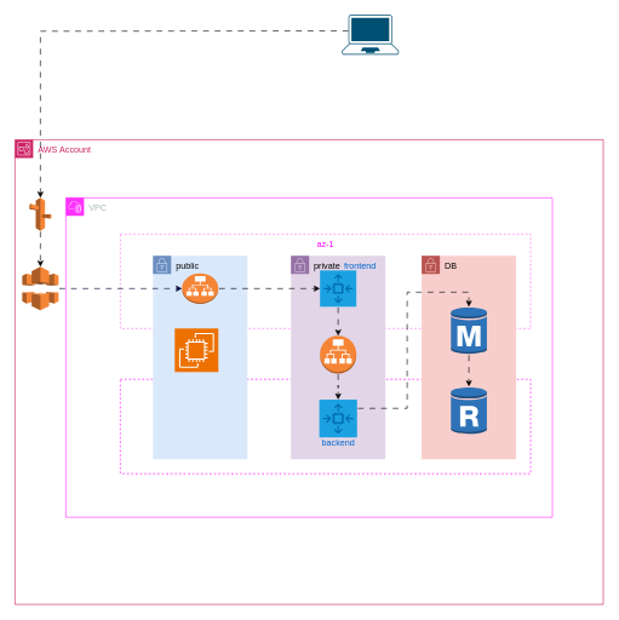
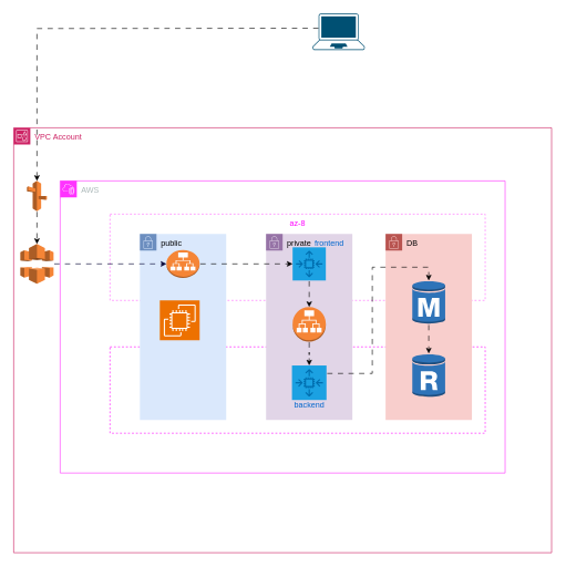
- <mxCell id="2" value="AWS Account" style="points=[[0,0],[0.25,0],[0.5,0],[0.75,0],[1,0],[1,0.25],[1,0.5],[1,0.75],[1,1],[0.75,1],[0.5,1],[0.25,1],[0,1],[0,0.75],[0,0.5],[0,0.25]];outlineConnect=0;gradientColor=none;html=1;whiteSpace=wrap;fontSize=12;fontStyle=0;container=1;pointerEvents=0;collapsible=0;recursiveResize=0;shape=mxgraph.aws4.group;grIcon=mxgraph.aws4.group_account;strokeColor=#CD2264;fillColor=none;verticalAlign=top;align=left;spacingLeft=30;fontColor=#CD2264;dashed=0;" vertex="1" parent="1"><mxGeometry x="20" y="192" width="810" height="640" as="geometry" /></mxCell>
+ <mxCell id="2" value="VPC Account" style="points=[[0,0],[0.25,0],[0.5,0],[0.75,0],[1,0],[1,0.25],[1,0.5],[1,0.75],[1,1],[0.75,1],[0.5,1],[0.25,1],[0,1],[0,0.75],[0,0.5],[0,0.25]];outlineConnect=0;gradientColor=none;html=1;whiteSpace=wrap;fontSize=12;fontStyle=0;container=1;pointerEvents=0;collapsible=0;recursiveResize=0;shape=mxgraph.aws4.group;grIcon=mxgraph.aws4.group_account;strokeColor=#CD2264;fillColor=none;verticalAlign=top;align=left;spacingLeft=30;fontColor=#CD2264;dashed=0;" vertex="1" parent="1"><mxGeometry x="20" y="192" width="810" height="640" as="geometry" /></mxCell>
- <mxCell id="3" value="VPC" style="points=[[0,0],[0.25,0],[0.5,0],[0.75,0],[1,0],[1,0.25],[1,0.5],[1,0.75],[1,1],[0.75,1],[0.5,1],[0.25,1],[0,1],[0,0.75],[0,0.5],[0,0.25]];outlineConnect=0;gradientColor=none;html=1;whiteSpace=wrap;fontSize=12;fontStyle=0;container=1;pointerEvents=0;collapsible=0;recursiveResize=0;shape=mxgraph.aws4.group;grIcon=mxgraph.aws4.group_vpc2;strokeColor=#FF33FF;fillColor=none;verticalAlign=top;align=left;spacingLeft=30;fontColor=#AAB7B8;dashed=0;" vertex="1" parent="2"><mxGeometry x="70" y="80" width="670" height="440" as="geometry" /></mxCell>
+ <mxCell id="3" value="AWS" style="points=[[0,0],[0.25,0],[0.5,0],[0.75,0],[1,0],[1,0.25],[1,0.5],[1,0.75],[1,1],[0.75,1],[0.5,1],[0.25,1],[0,1],[0,0.75],[0,0.5],[0,0.25]];outlineConnect=0;gradientColor=none;html=1;whiteSpace=wrap;fontSize=12;fontStyle=0;container=1;pointerEvents=0;collapsible=0;recursiveResize=0;shape=mxgraph.aws4.group;grIcon=mxgraph.aws4.group_vpc2;strokeColor=#FF33FF;fillColor=none;verticalAlign=top;align=left;spacingLeft=30;fontColor=#AAB7B8;dashed=0;" vertex="1" parent="2"><mxGeometry x="70" y="80" width="670" height="440" as="geometry" /></mxCell>
- <mxCell id="5" value="&lt;font color=&quot;#ff00ff&quot;&gt;az-1&lt;/font&gt;" style="fillColor=none;strokeColor=#FF66FF;dashed=1;verticalAlign=top;fontStyle=0;fontColor=#147EBA;whiteSpace=wrap;html=1;" vertex="1" parent="3"><mxGeometry x="75" y="50" width="565" height="130" as="geometry" /></mxCell>
+ <mxCell id="5" value="&lt;font color=&quot;#ff00ff&quot;&gt;az-8&lt;/font&gt;" style="fillColor=none;strokeColor=#FF66FF;dashed=1;verticalAlign=top;fontStyle=0;fontColor=#147EBA;whiteSpace=wrap;html=1;" vertex="1" parent="3"><mxGeometry x="75" y="50" width="565" height="130" as="geometry" /></mxCell>
